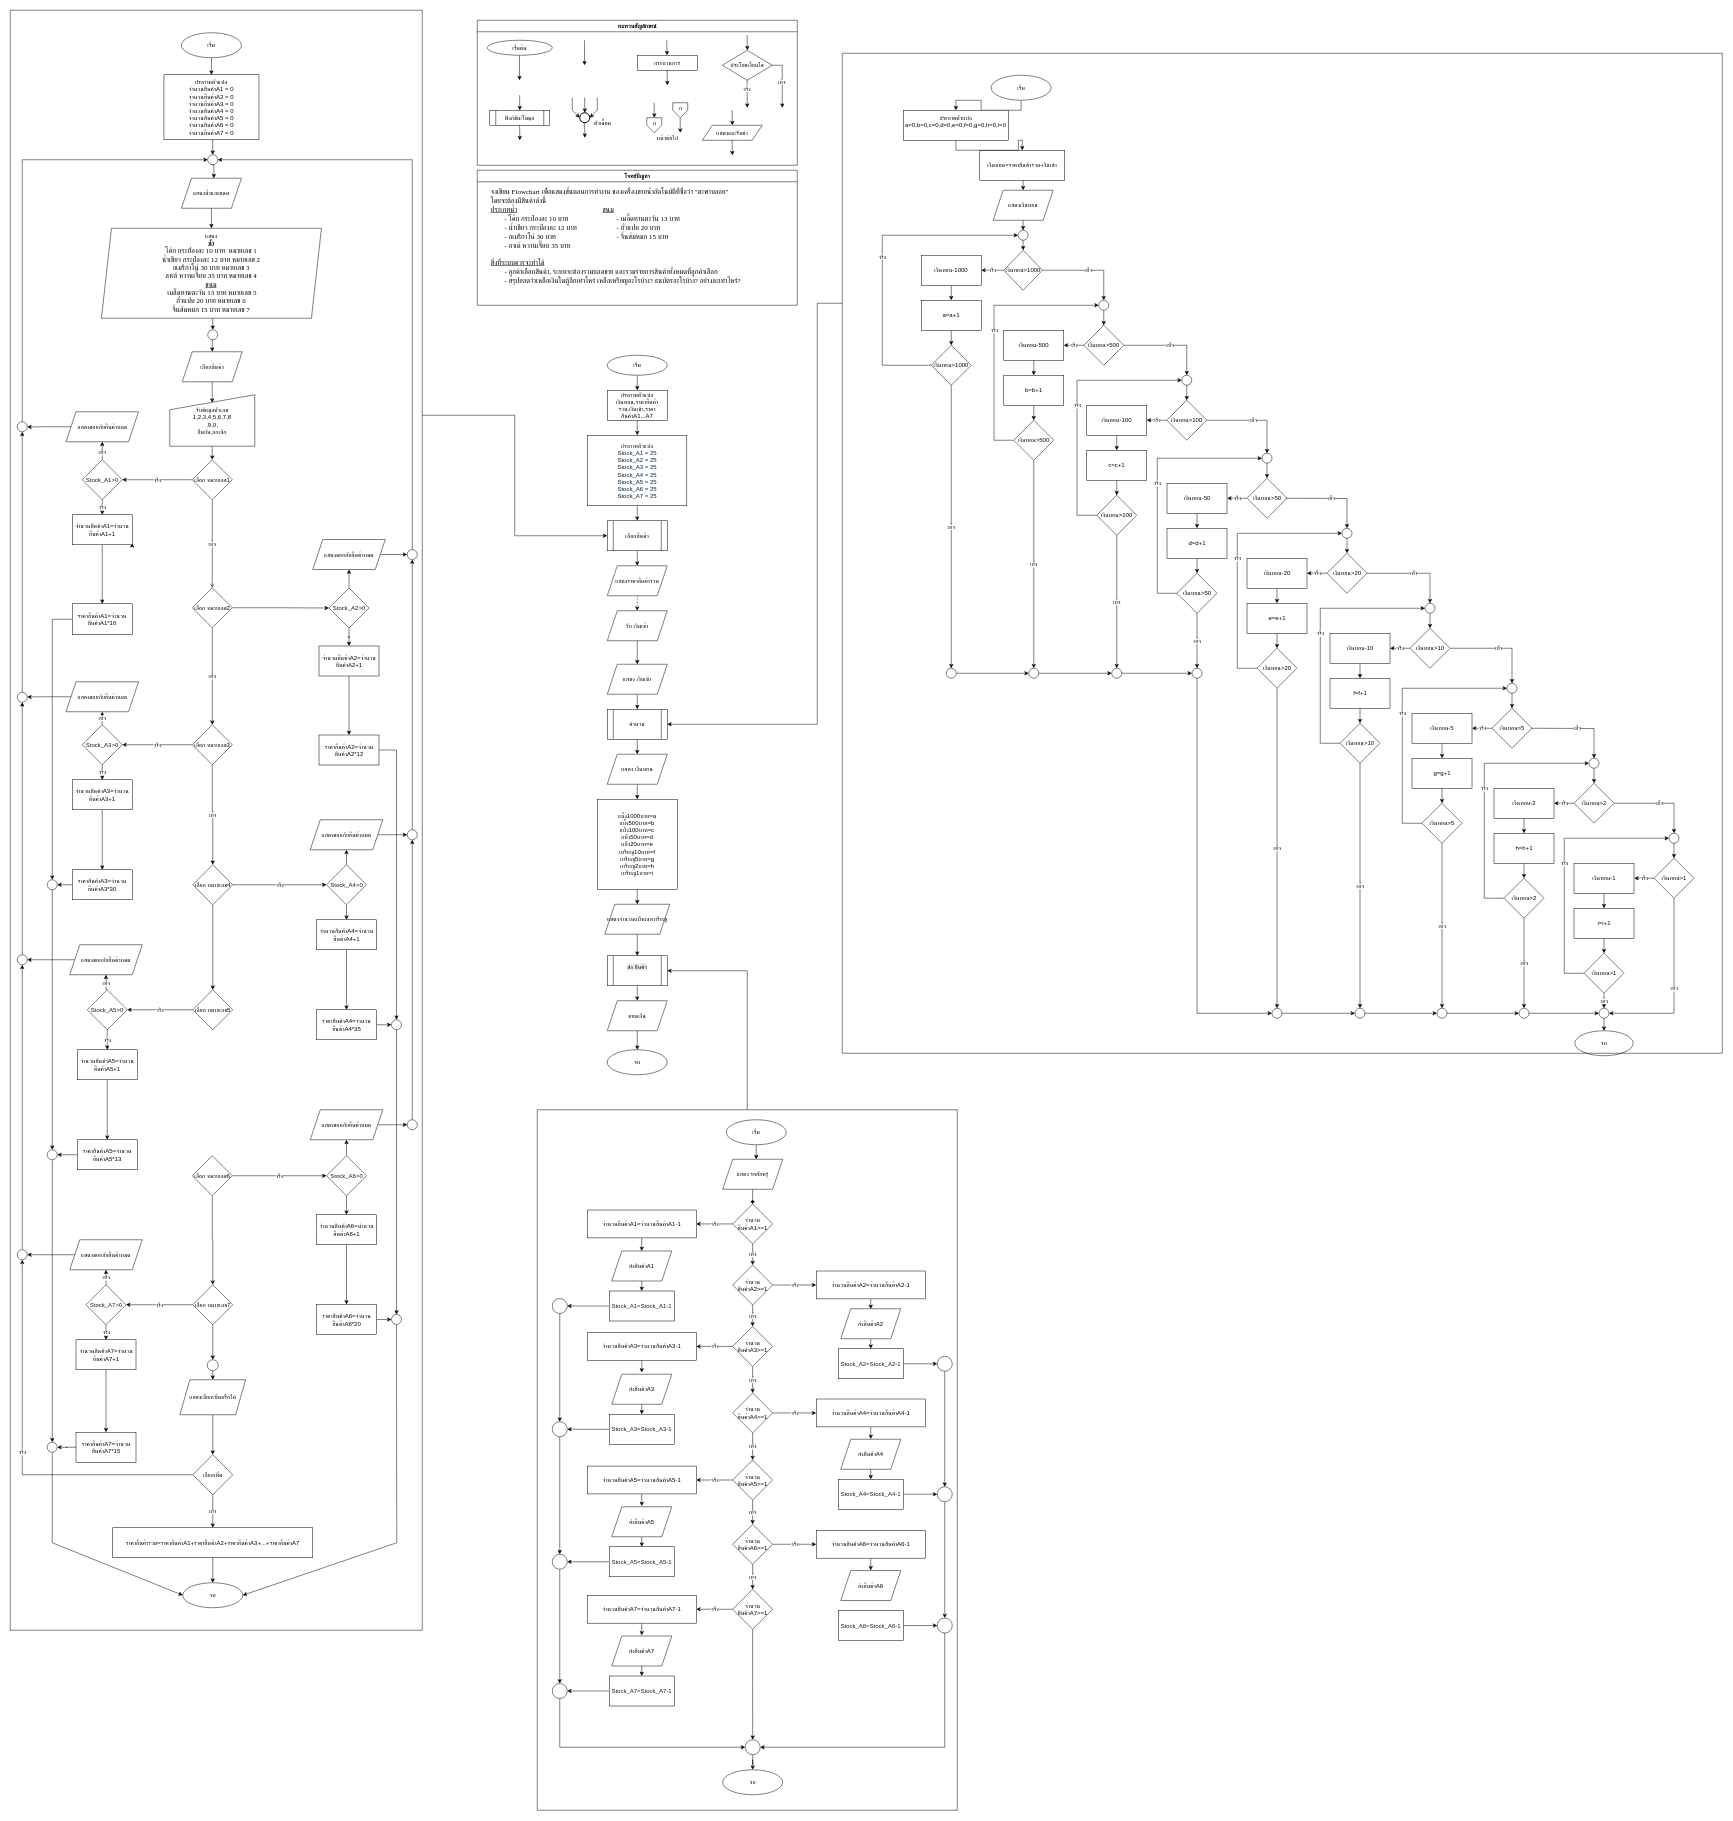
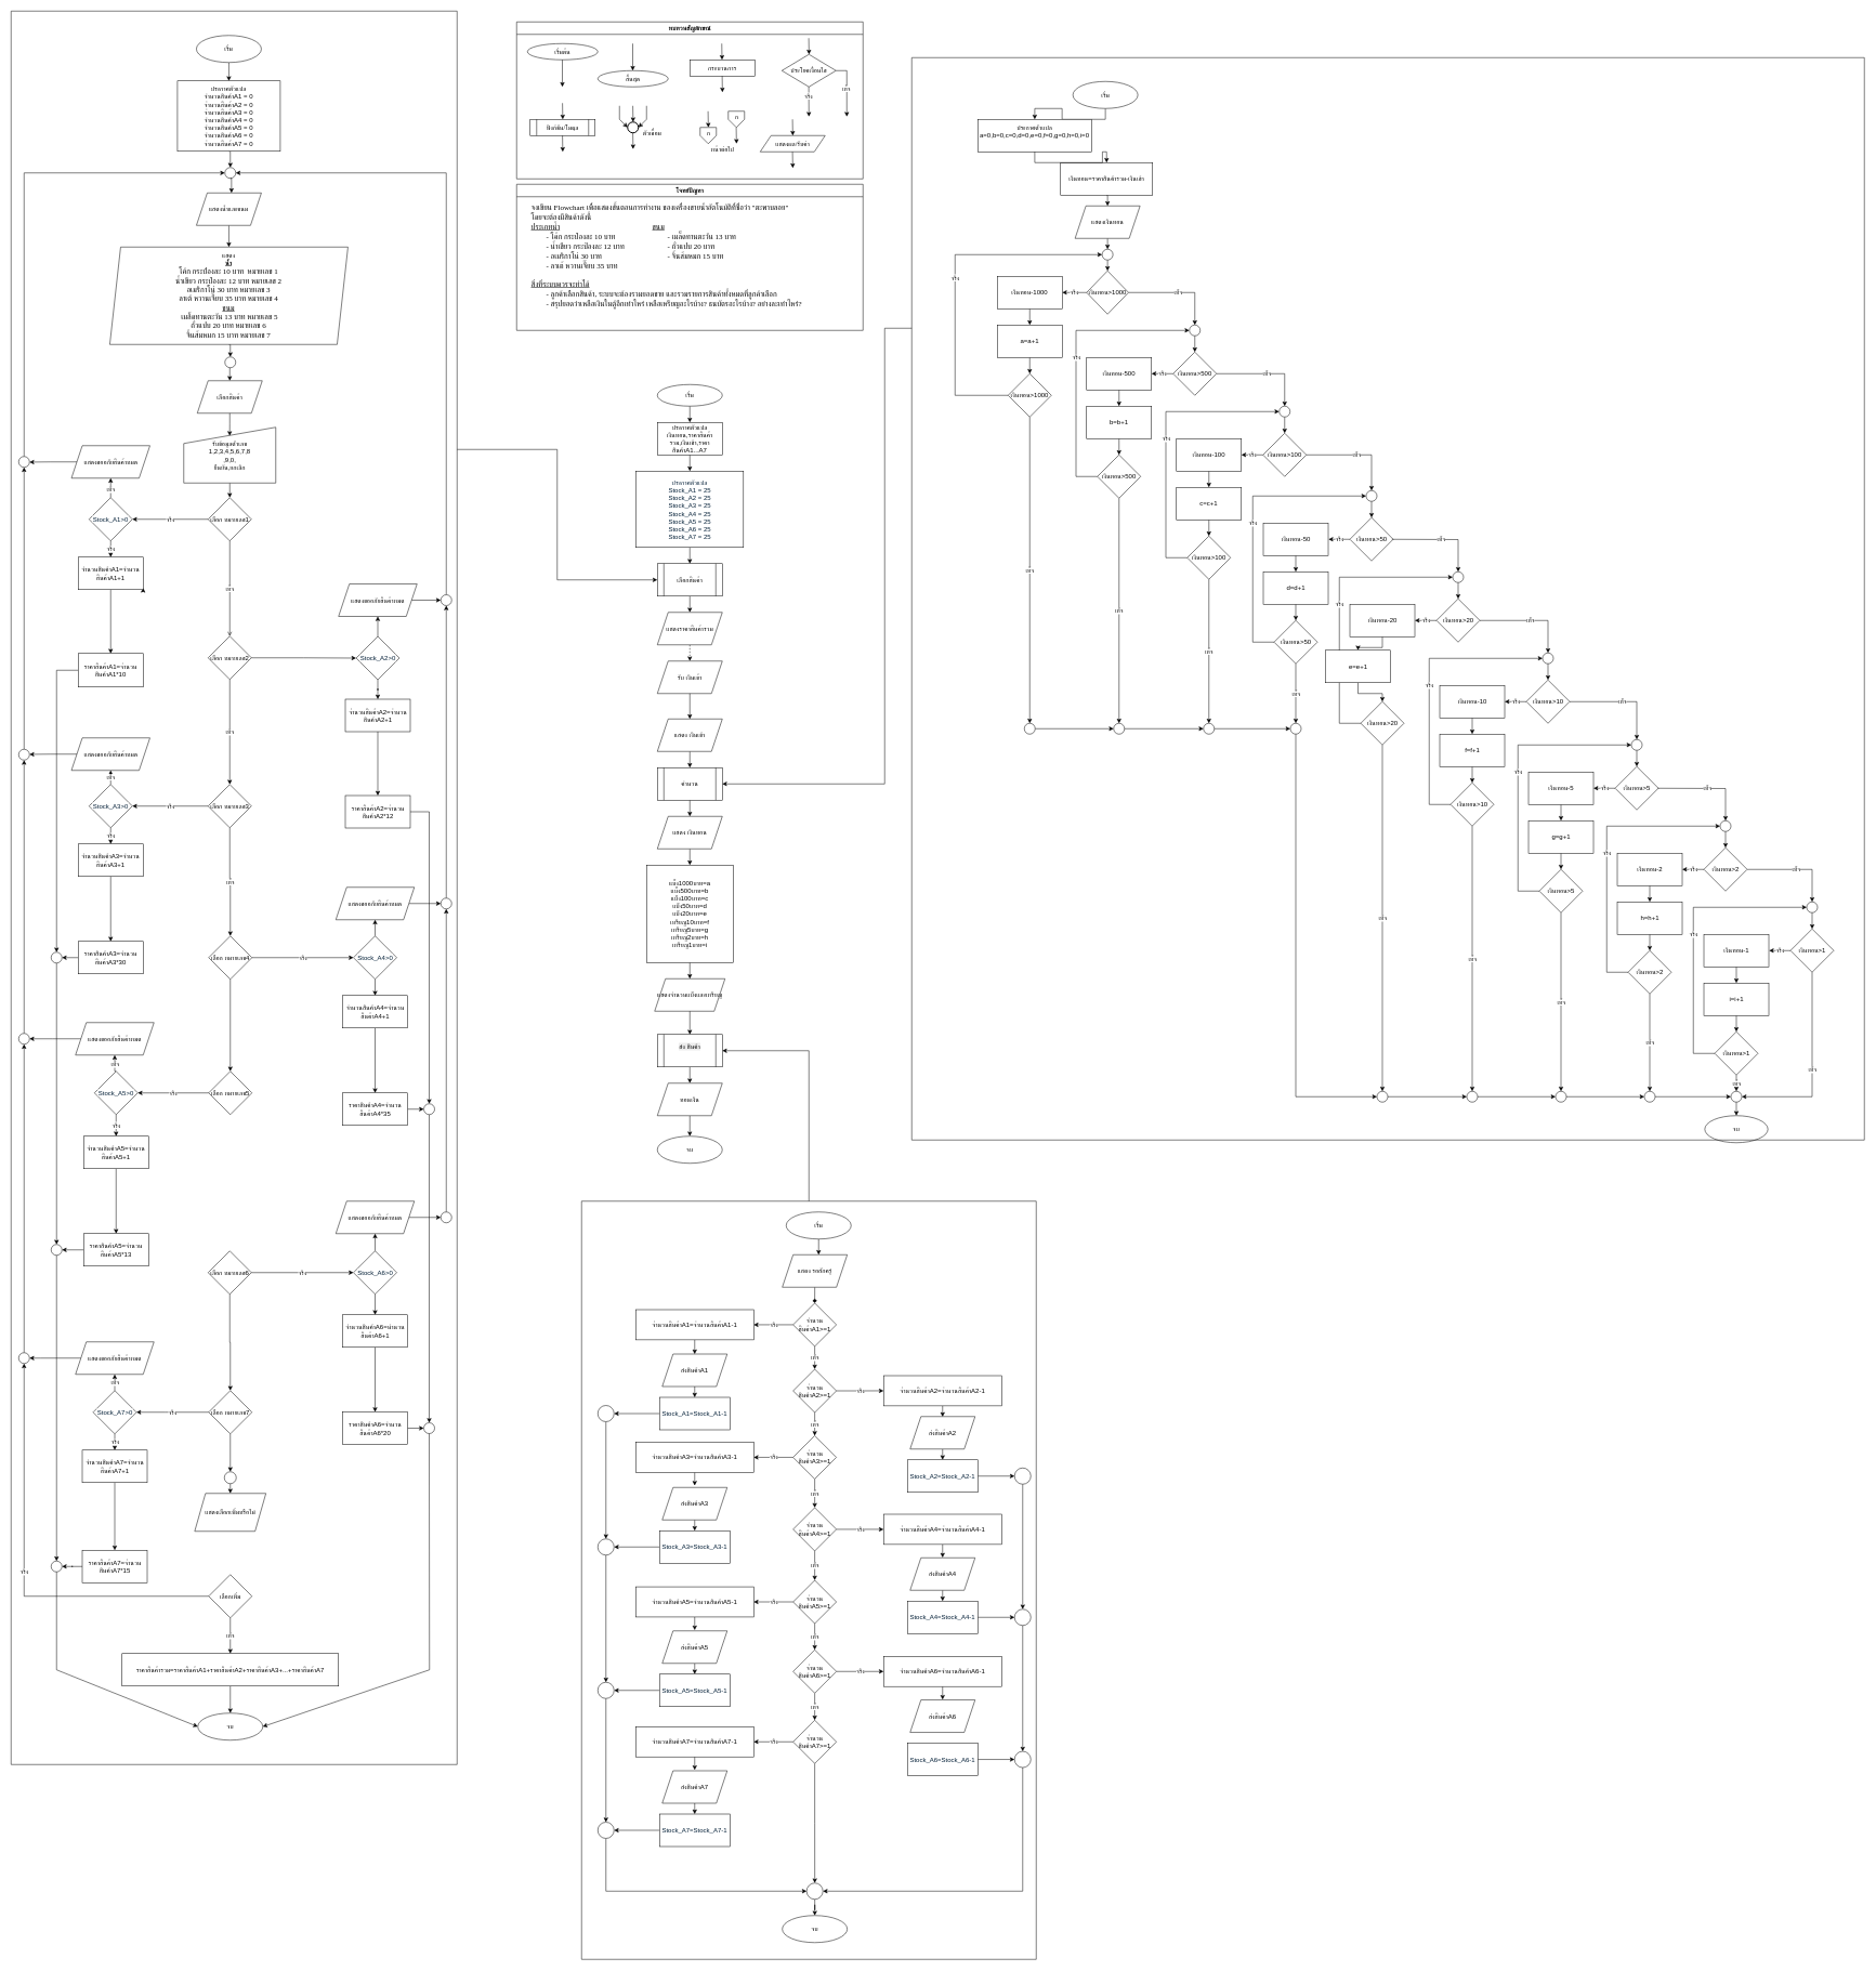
+ <mxCell id="5" value="&lt;font face=&quot;Sarabun&quot;&gt;สิ้นสุด&lt;/font&gt;" style="ellipse;whiteSpace=wrap;html=1;" parent="2" vertex="1"><mxGeometry x="150" y="90" width="130" height="30" as="geometry" /></mxCell>
- <mxCell id="57" value="e=e+1" style="rounded=0;whiteSpace=wrap;html=1;" parent="1" vertex="1"><mxGeometry x="2493.51" y="1206" width="120" height="60" as="geometry" /></mxCell>
+ <mxCell id="57" value="e=e+1" style="rounded=0;whiteSpace=wrap;html=1;" parent="1" vertex="1"><mxGeometry x="2448.51" y="1201" width="120" height="60" as="geometry" /></mxCell>
- <mxCell id="276" style="edgeStyle=orthogonalEdgeStyle;rounded=0;orthogonalLoop=1;jettySize=auto;html=1;exitX=0.5;exitY=1;exitDx=0;exitDy=0;entryX=0.5;entryY=0;entryDx=0;entryDy=0;" edge="1" parent="1" source="277" target="143"><mxGeometry relative="1" as="geometry" /></mxCell>
